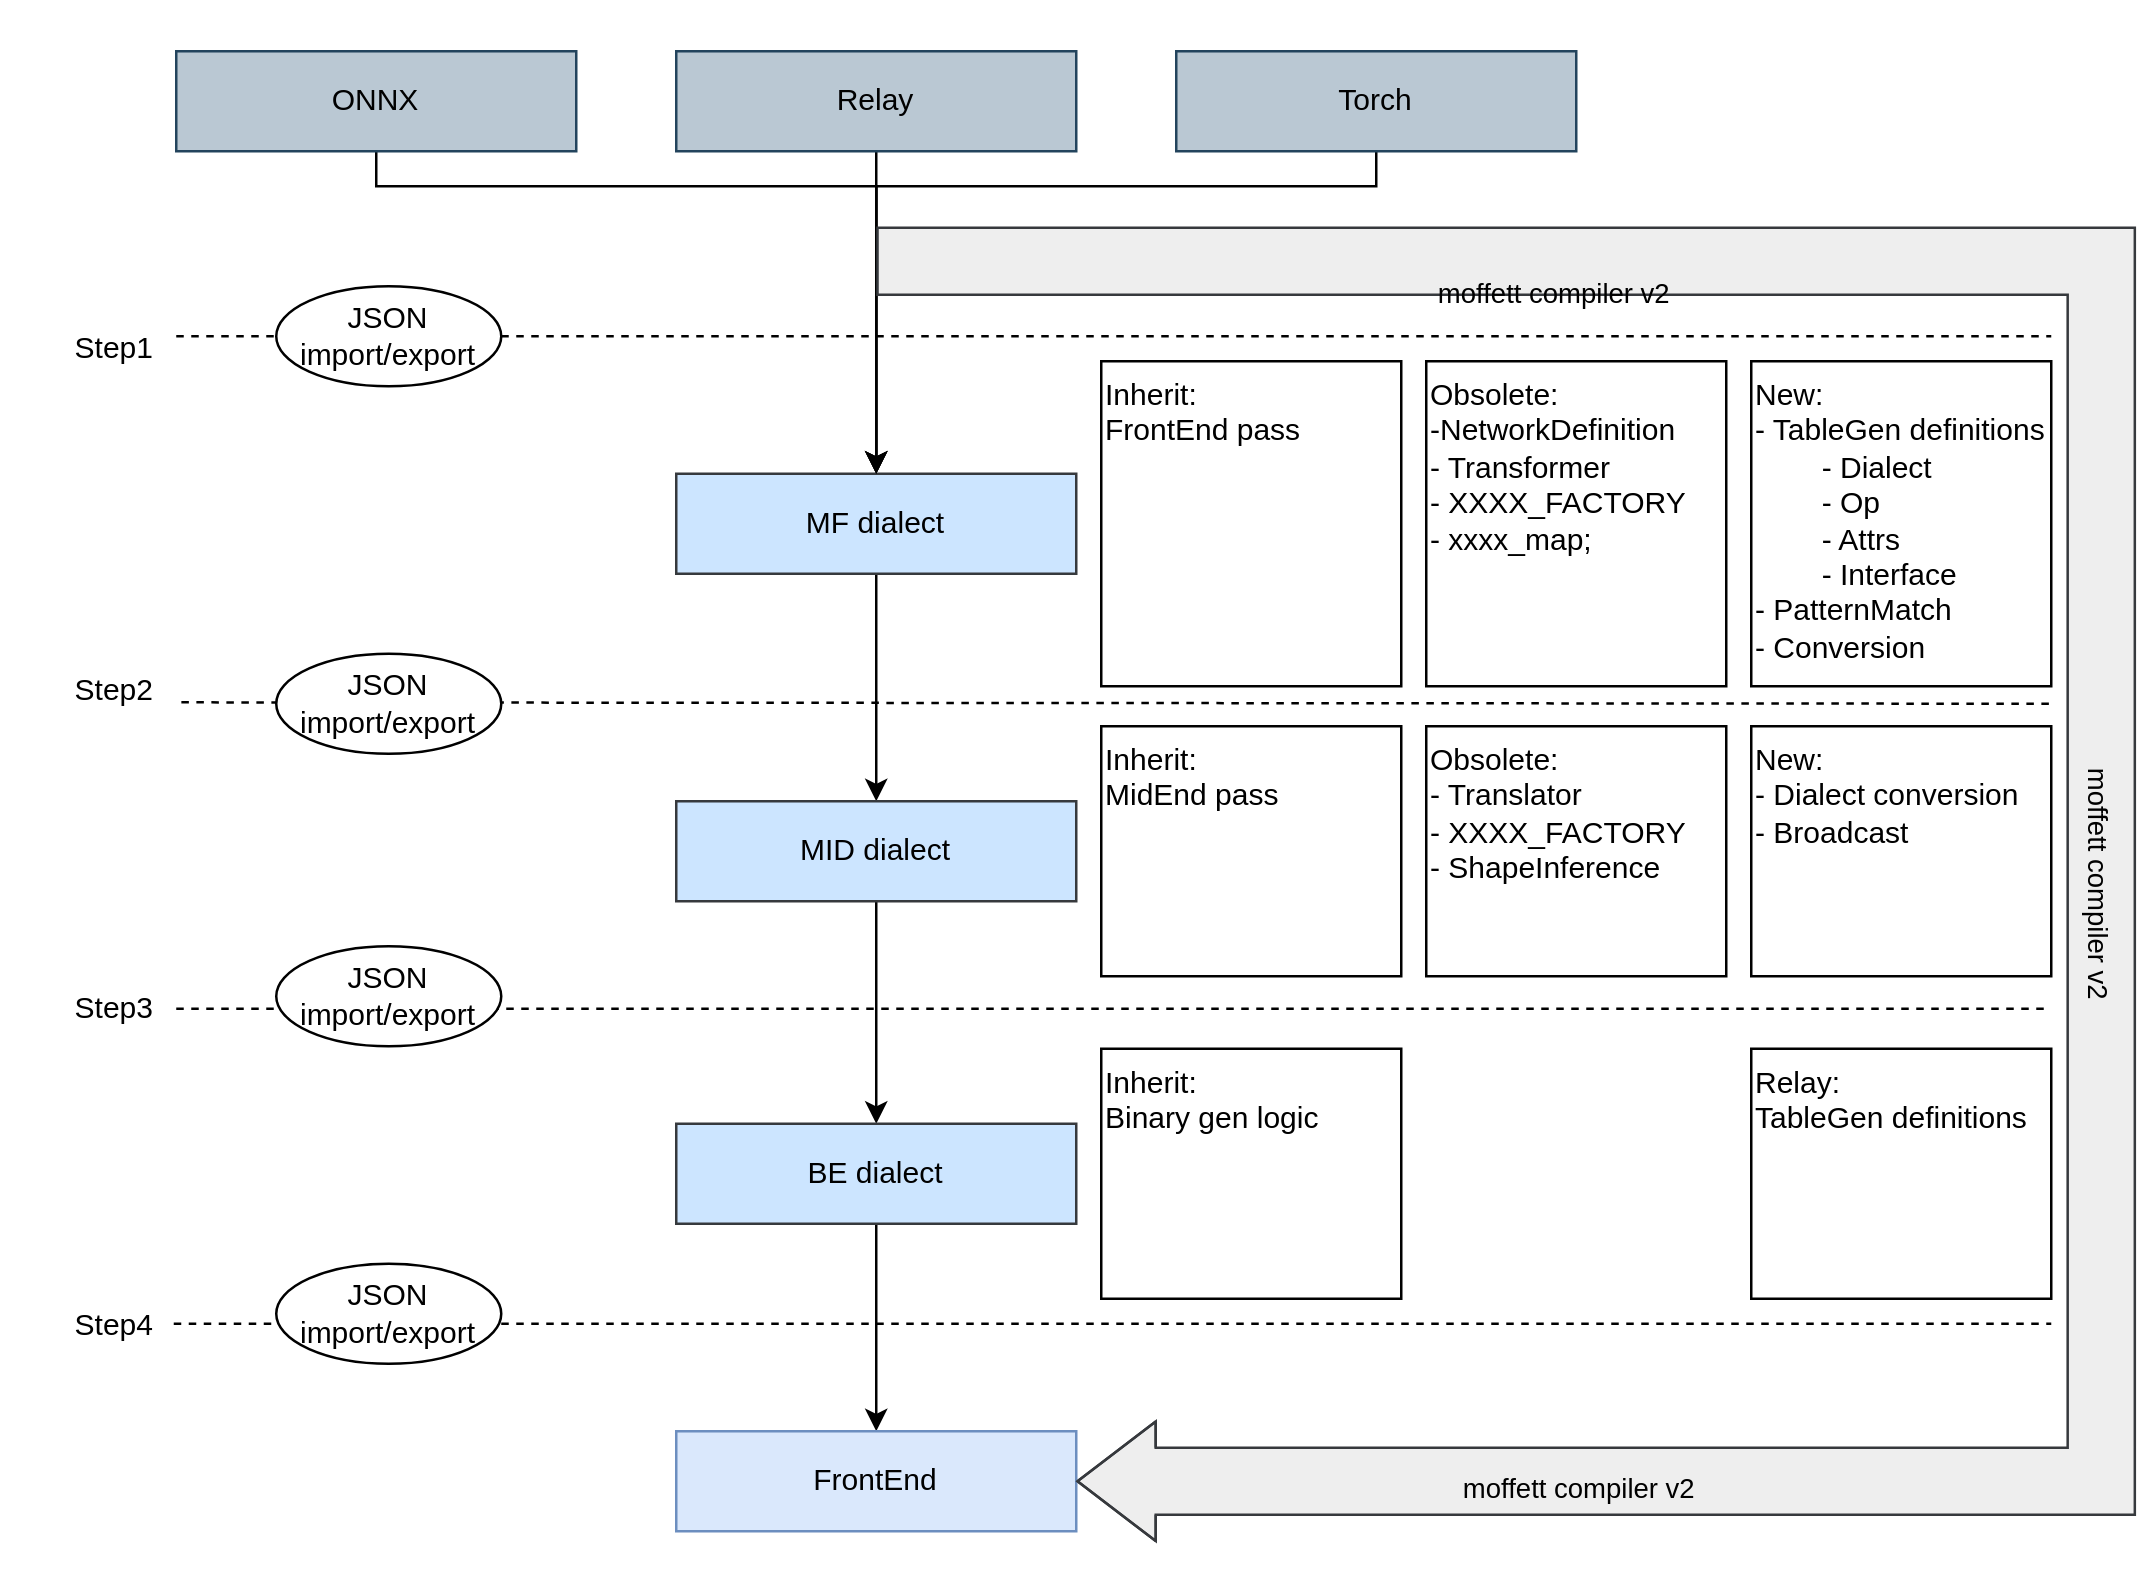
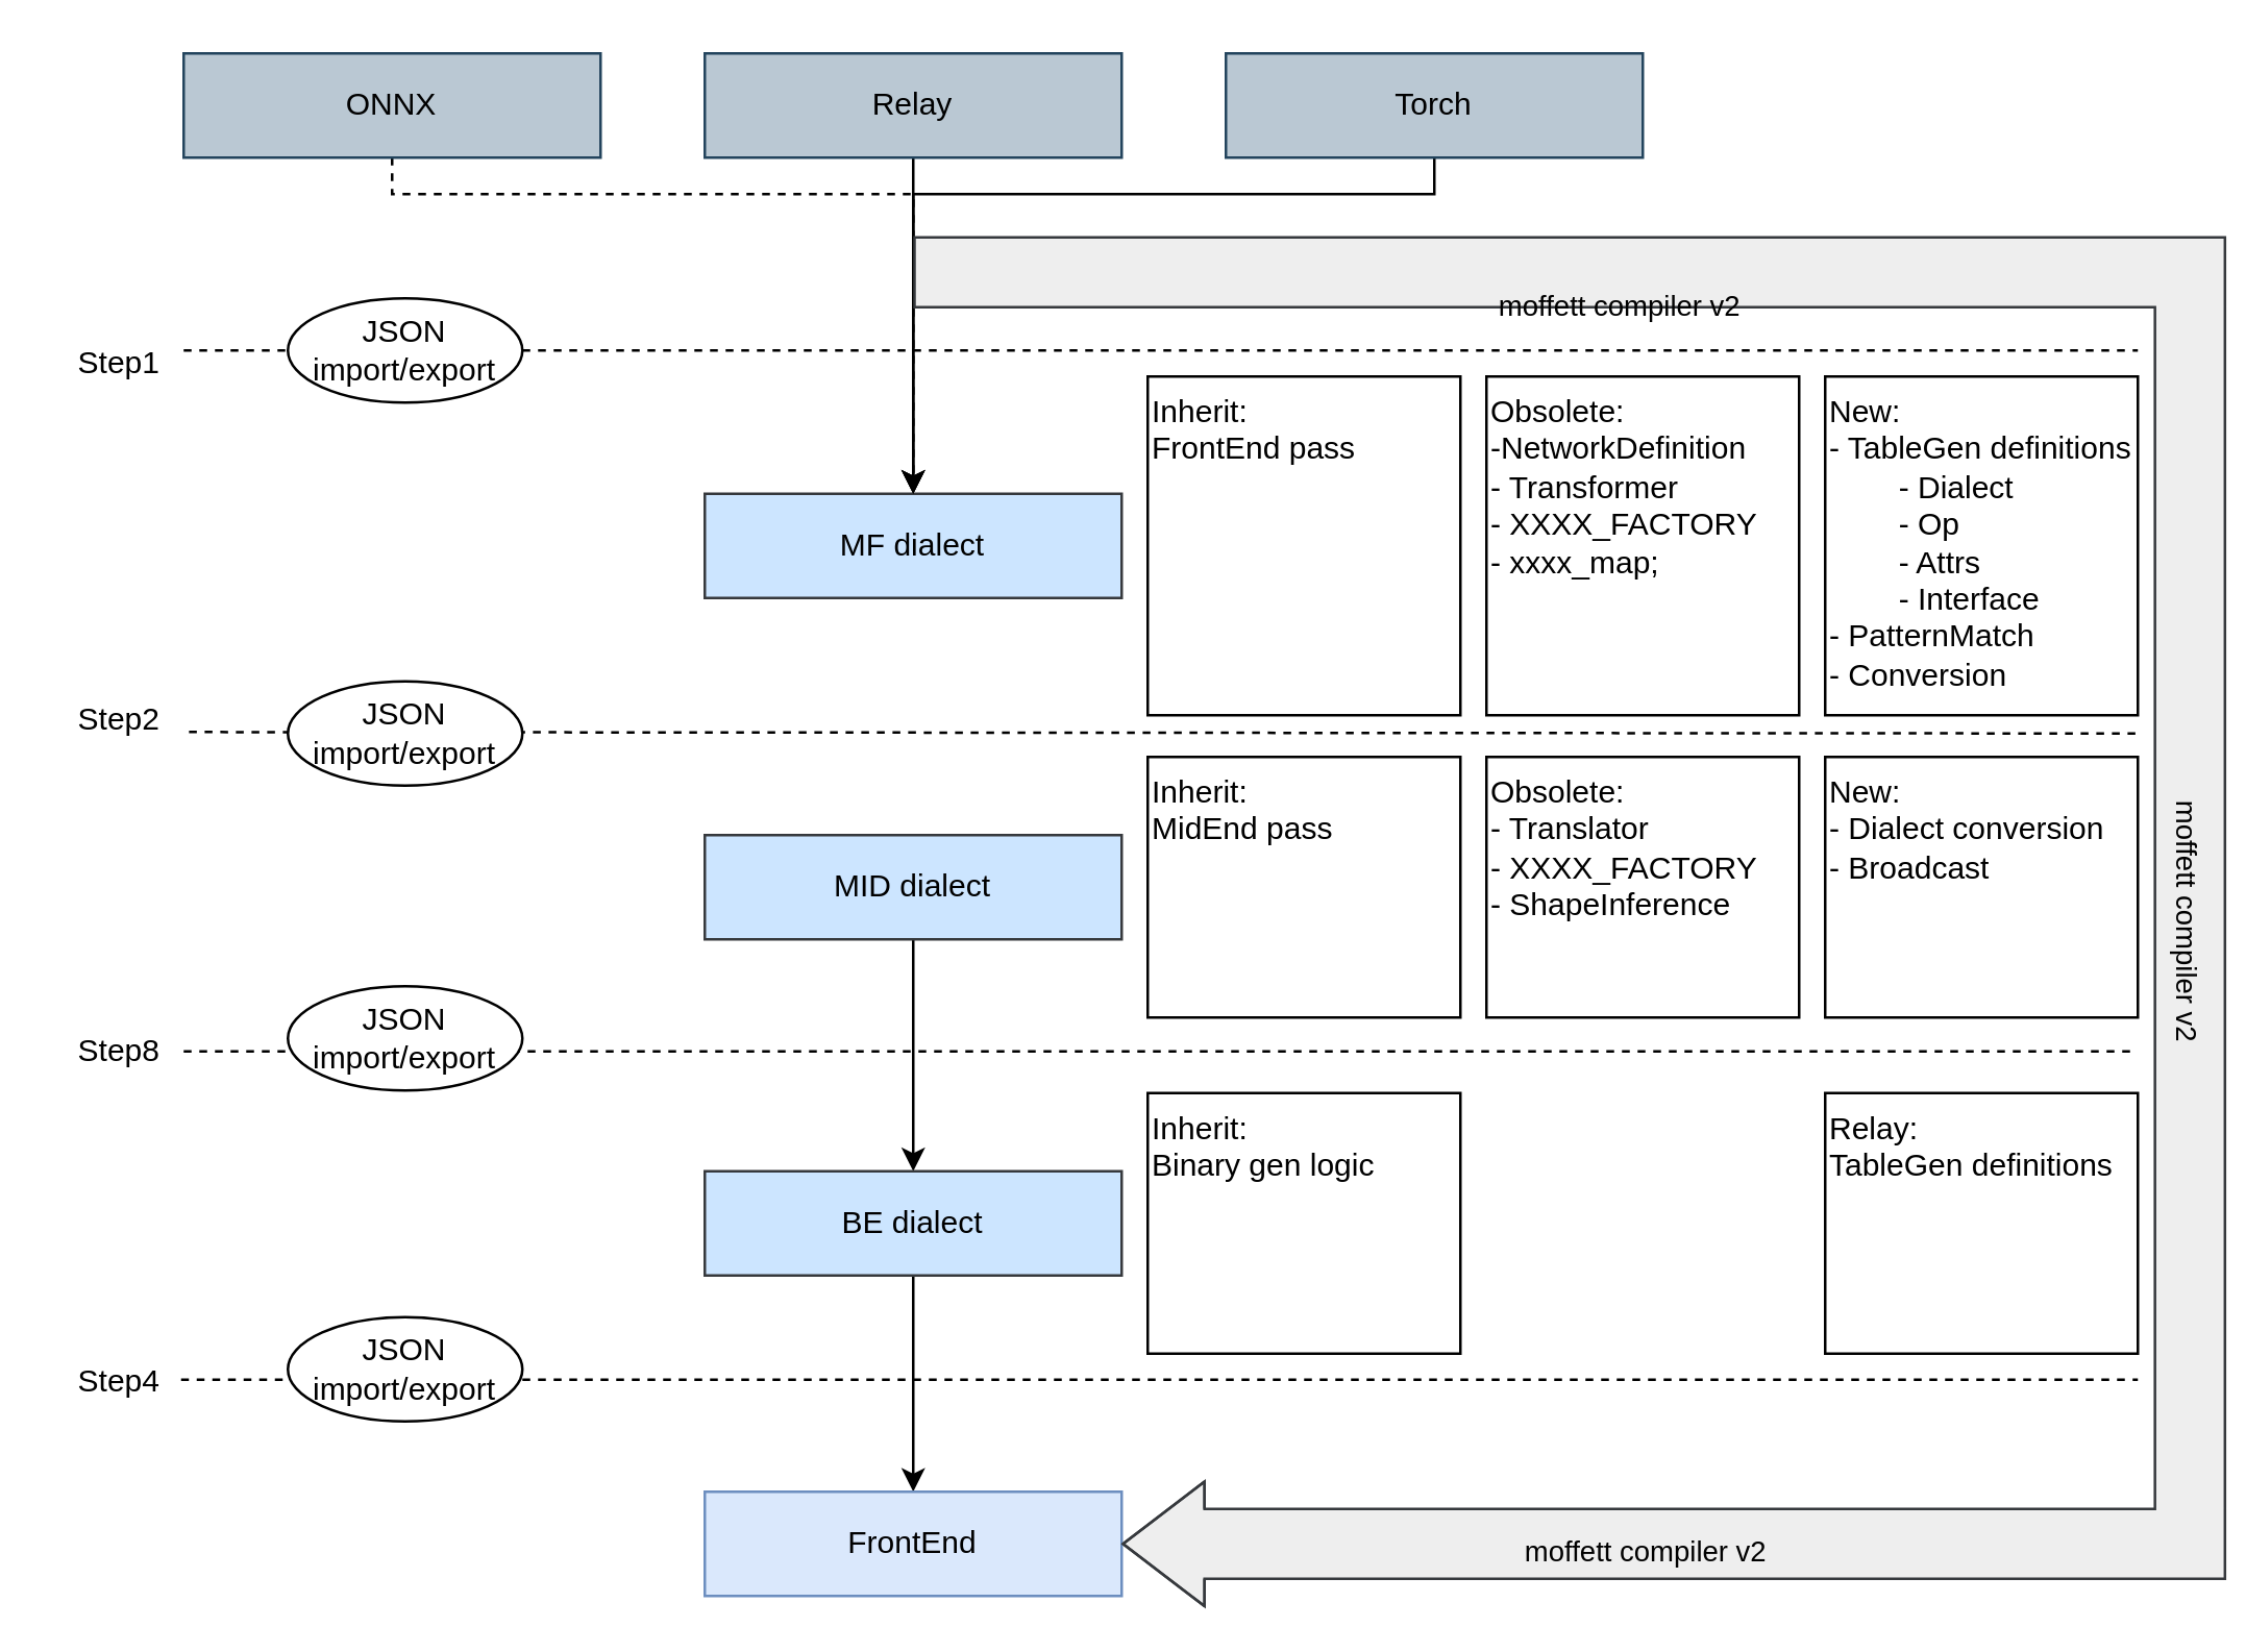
- <mxCell id="8" style="edgeStyle=orthogonalEdgeStyle;rounded=0;orthogonalLoop=1;jettySize=auto;html=1;exitX=0.5;exitY=1;exitDx=0;exitDy=0;entryX=0.5;entryY=0;entryDx=0;entryDy=0;" parent="1" source="9" target="3" edge="1"><mxGeometry relative="1" as="geometry"><Array as="points"><mxPoint x="150" y="74" /><mxPoint x="350" y="74" /></Array></mxGeometry></mxCell>
+ <mxCell id="8" style="edgeStyle=orthogonalEdgeStyle;rounded=0;orthogonalLoop=1;jettySize=auto;html=1;exitX=0.5;exitY=1;exitDx=0;exitDy=0;entryX=0.5;entryY=0;entryDx=0;entryDy=0;dashed=1;" parent="1" source="9" target="3" edge="1"><mxGeometry relative="1" as="geometry"><Array as="points"><mxPoint x="150" y="74" /><mxPoint x="350" y="74" /></Array></mxGeometry></mxCell>
- <mxCell id="2" value="" style="edgeStyle=orthogonalEdgeStyle;rounded=0;orthogonalLoop=1;jettySize=auto;html=1;" parent="1" source="3" target="5" edge="1"><mxGeometry relative="1" as="geometry" /></mxCell>
- <mxCell id="19" value="Step3" style="text;html=1;align=center;verticalAlign=middle;resizable=0;points=[];autosize=1;strokeColor=none;fillColor=none;" parent="1" vertex="1"><mxGeometry x="20" y="388" width="50" height="30" as="geometry" /></mxCell>
+ <mxCell id="19" value="Step8" style="text;html=1;align=center;verticalAlign=middle;resizable=0;points=[];autosize=1;strokeColor=none;fillColor=none;" parent="1" vertex="1"><mxGeometry x="20" y="388" width="50" height="30" as="geometry" /></mxCell>
